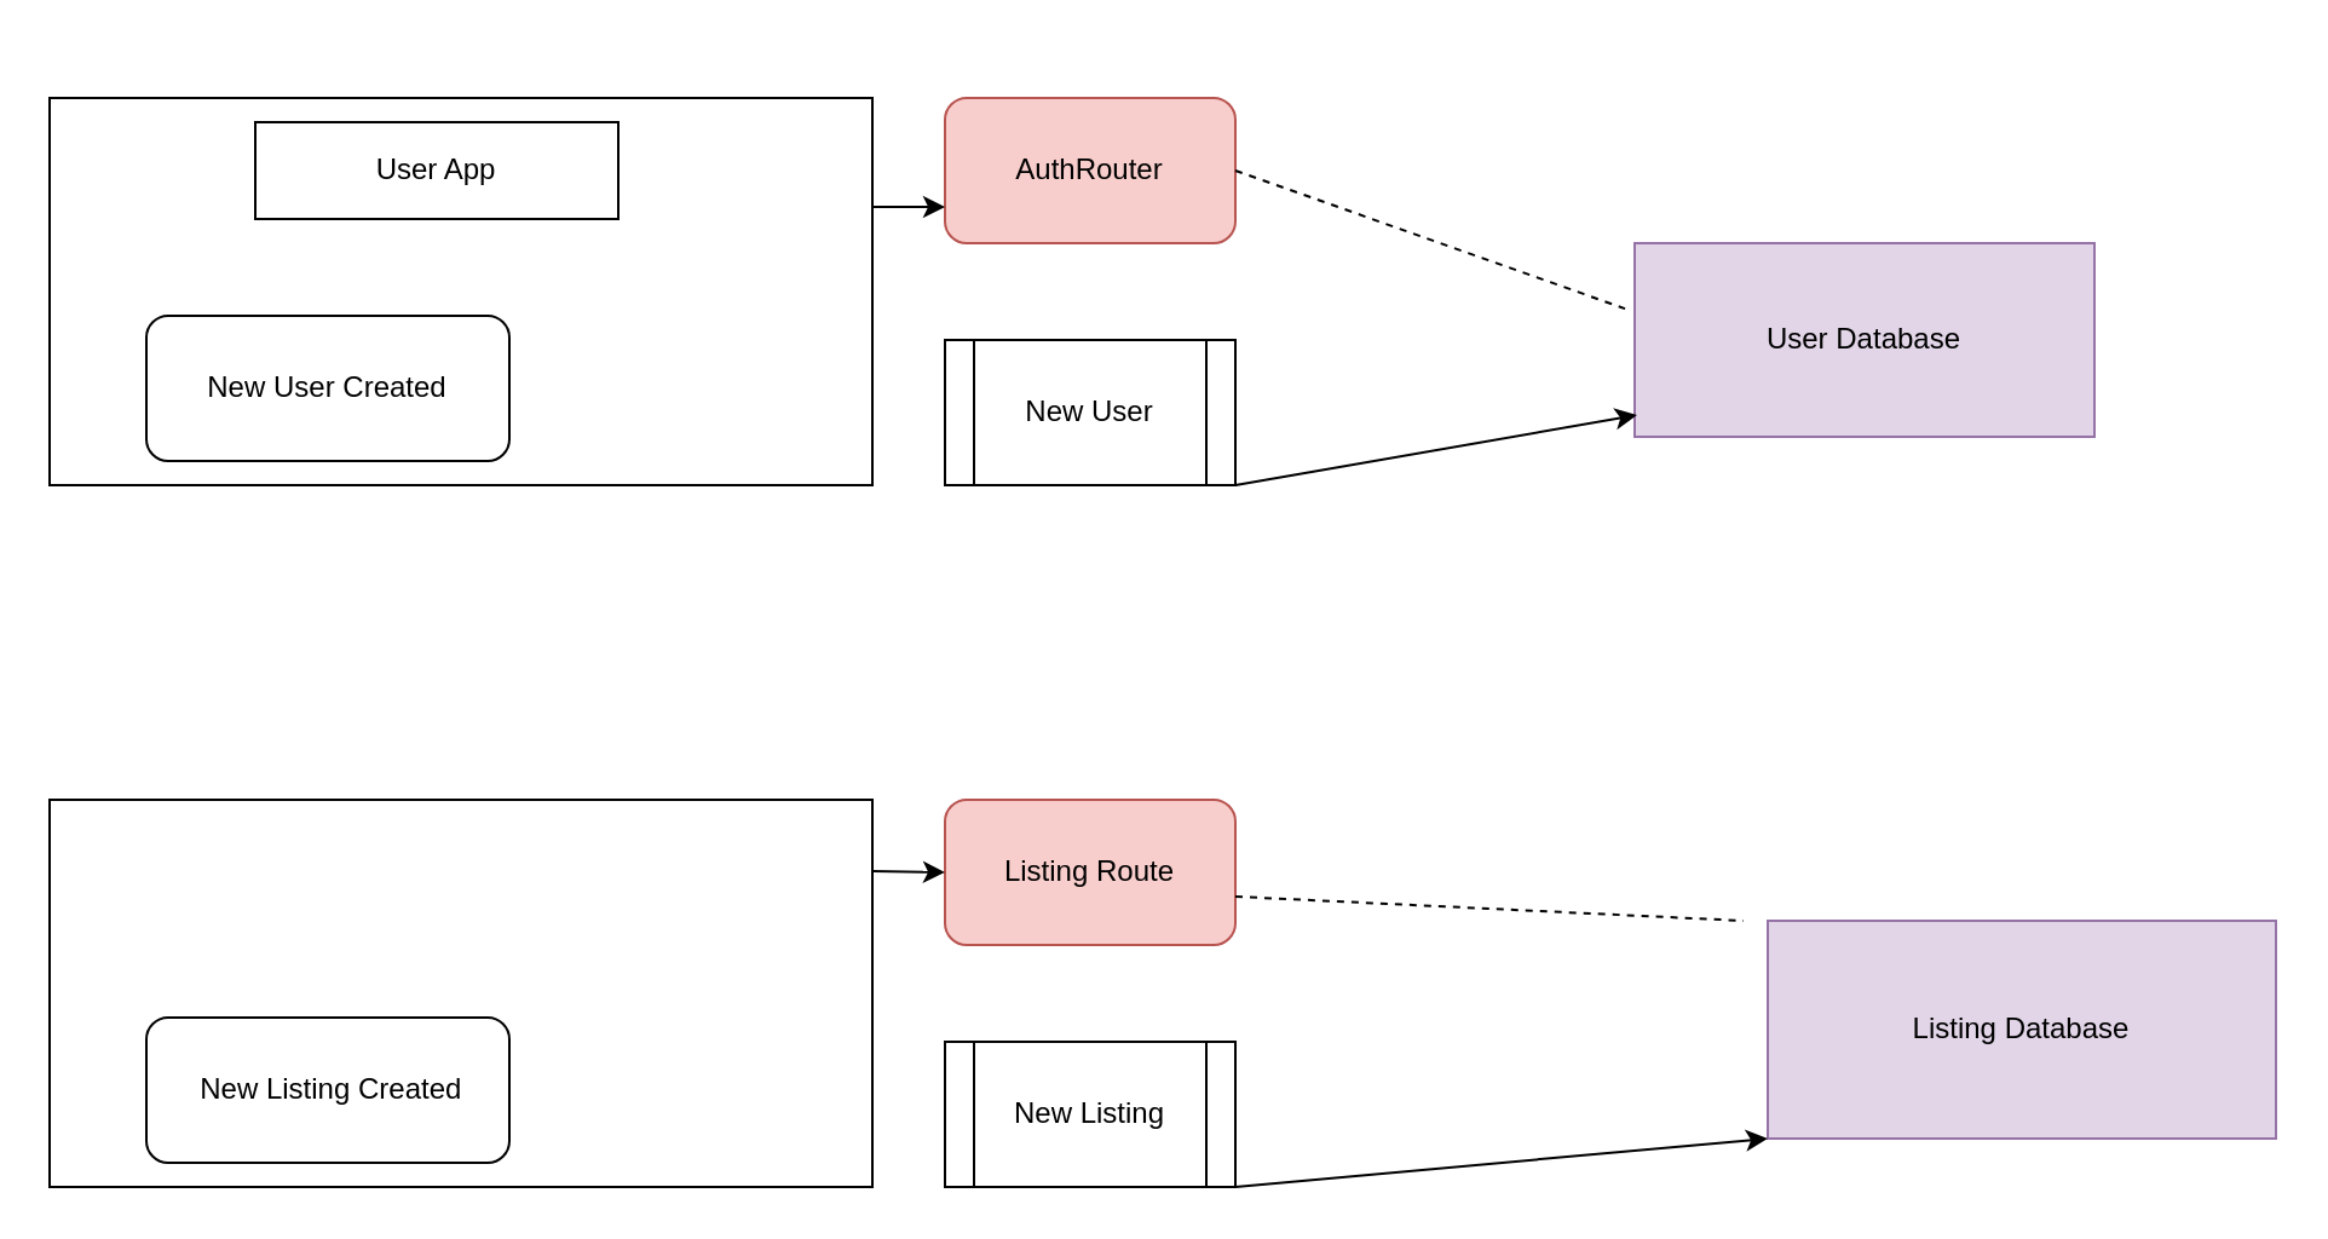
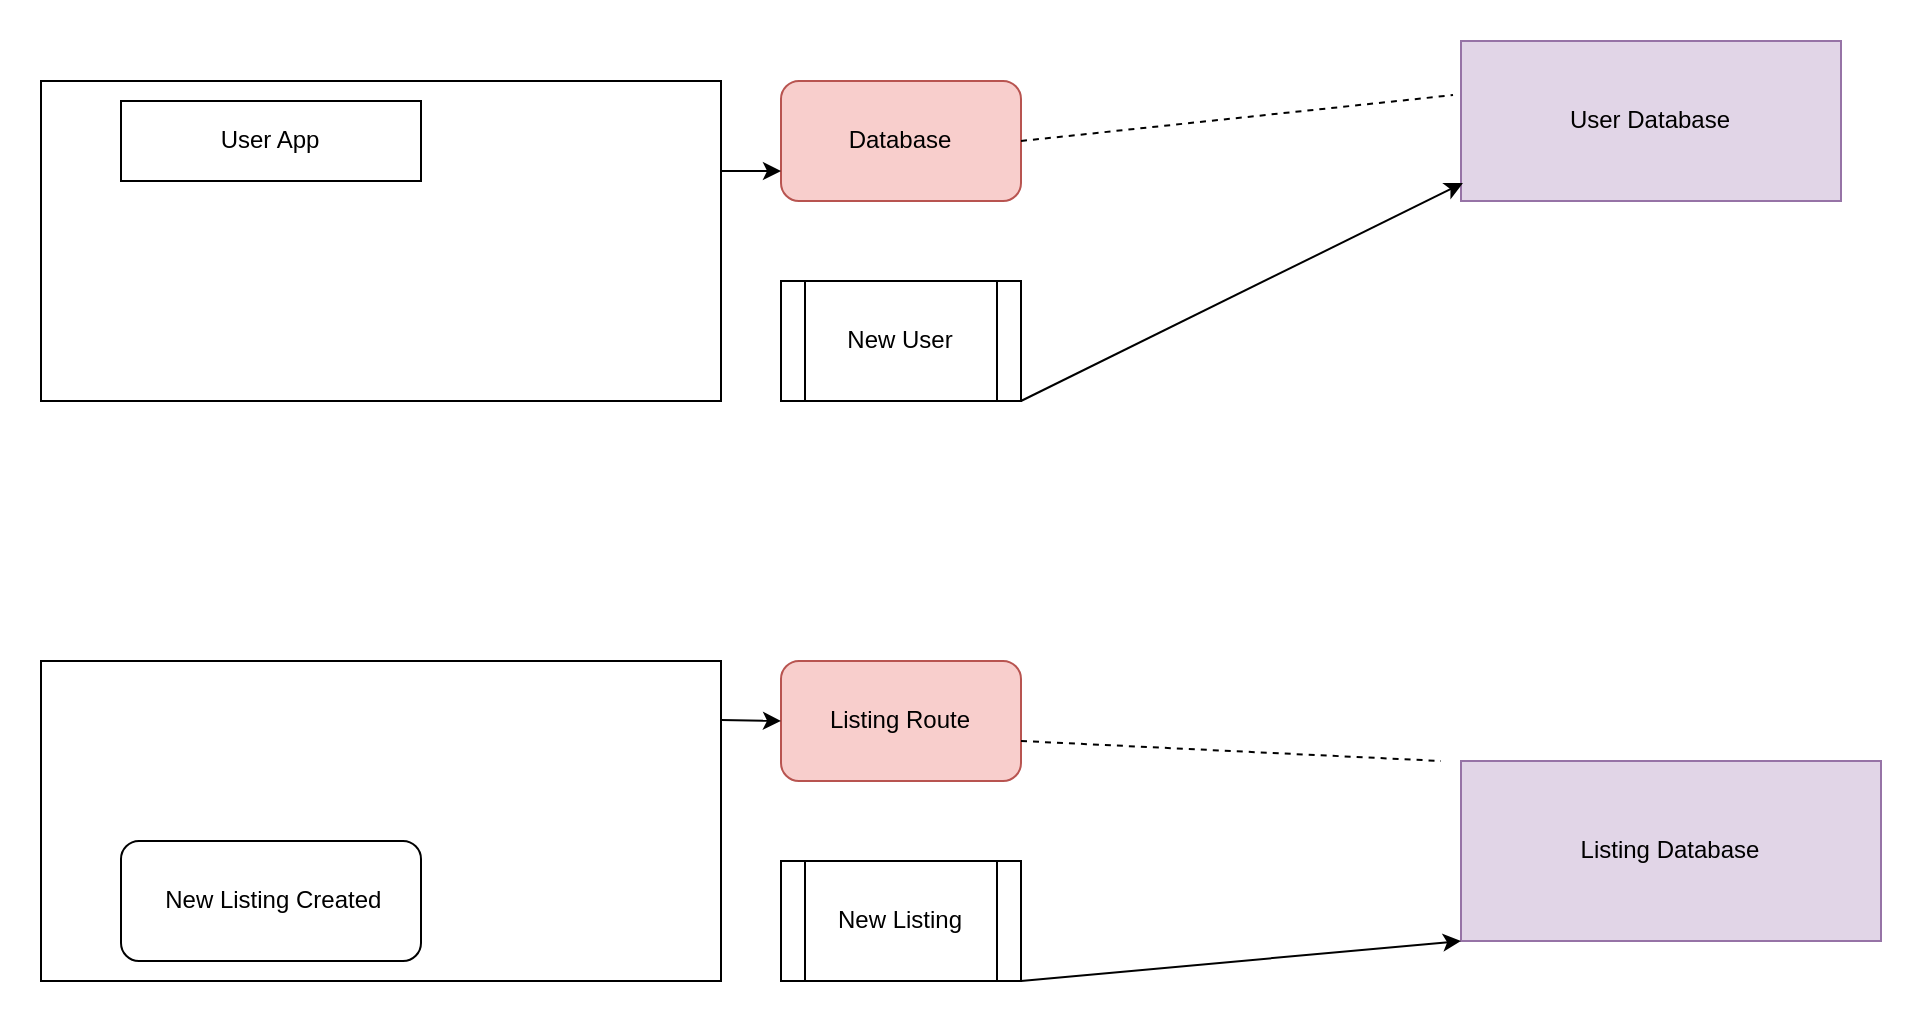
- <mxCell id="6" value="User App" style="rounded=0;whiteSpace=wrap;html=1;" parent="1" vertex="1"><mxGeometry x="105" y="50" width="150" height="40" as="geometry" /></mxCell>
+ <mxCell id="6" value="User App" style="rounded=0;whiteSpace=wrap;html=1;" parent="1" vertex="1"><mxGeometry x="60" y="50" width="150" height="40" as="geometry" /></mxCell>
- <mxCell id="4" value="AuthRouter" style="rounded=1;whiteSpace=wrap;html=1;fillColor=#f8cecc;strokeColor=#b85450;" parent="1" vertex="1"><mxGeometry x="390" y="40" width="120" height="60" as="geometry" /></mxCell>
+ <mxCell id="4" value="Database" style="rounded=1;whiteSpace=wrap;html=1;fillColor=#f8cecc;strokeColor=#b85450;" parent="1" vertex="1"><mxGeometry x="390" y="40" width="120" height="60" as="geometry" /></mxCell>
- <mxCell id="7" value="User Database" style="rounded=0;whiteSpace=wrap;html=1;fillColor=#e1d5e7;strokeColor=#9673a6;" parent="1" vertex="1"><mxGeometry x="675" y="100" width="190" height="80" as="geometry" /></mxCell>
+ <mxCell id="7" value="User Database" style="rounded=0;whiteSpace=wrap;html=1;fillColor=#e1d5e7;strokeColor=#9673a6;" parent="1" vertex="1"><mxGeometry x="730" y="20" width="190" height="80" as="geometry" /></mxCell>
- <mxCell id="3" value="New User Created" style="rounded=1;whiteSpace=wrap;html=1;" parent="1" vertex="1"><mxGeometry x="60" y="130" width="150" height="60" as="geometry" /></mxCell>
